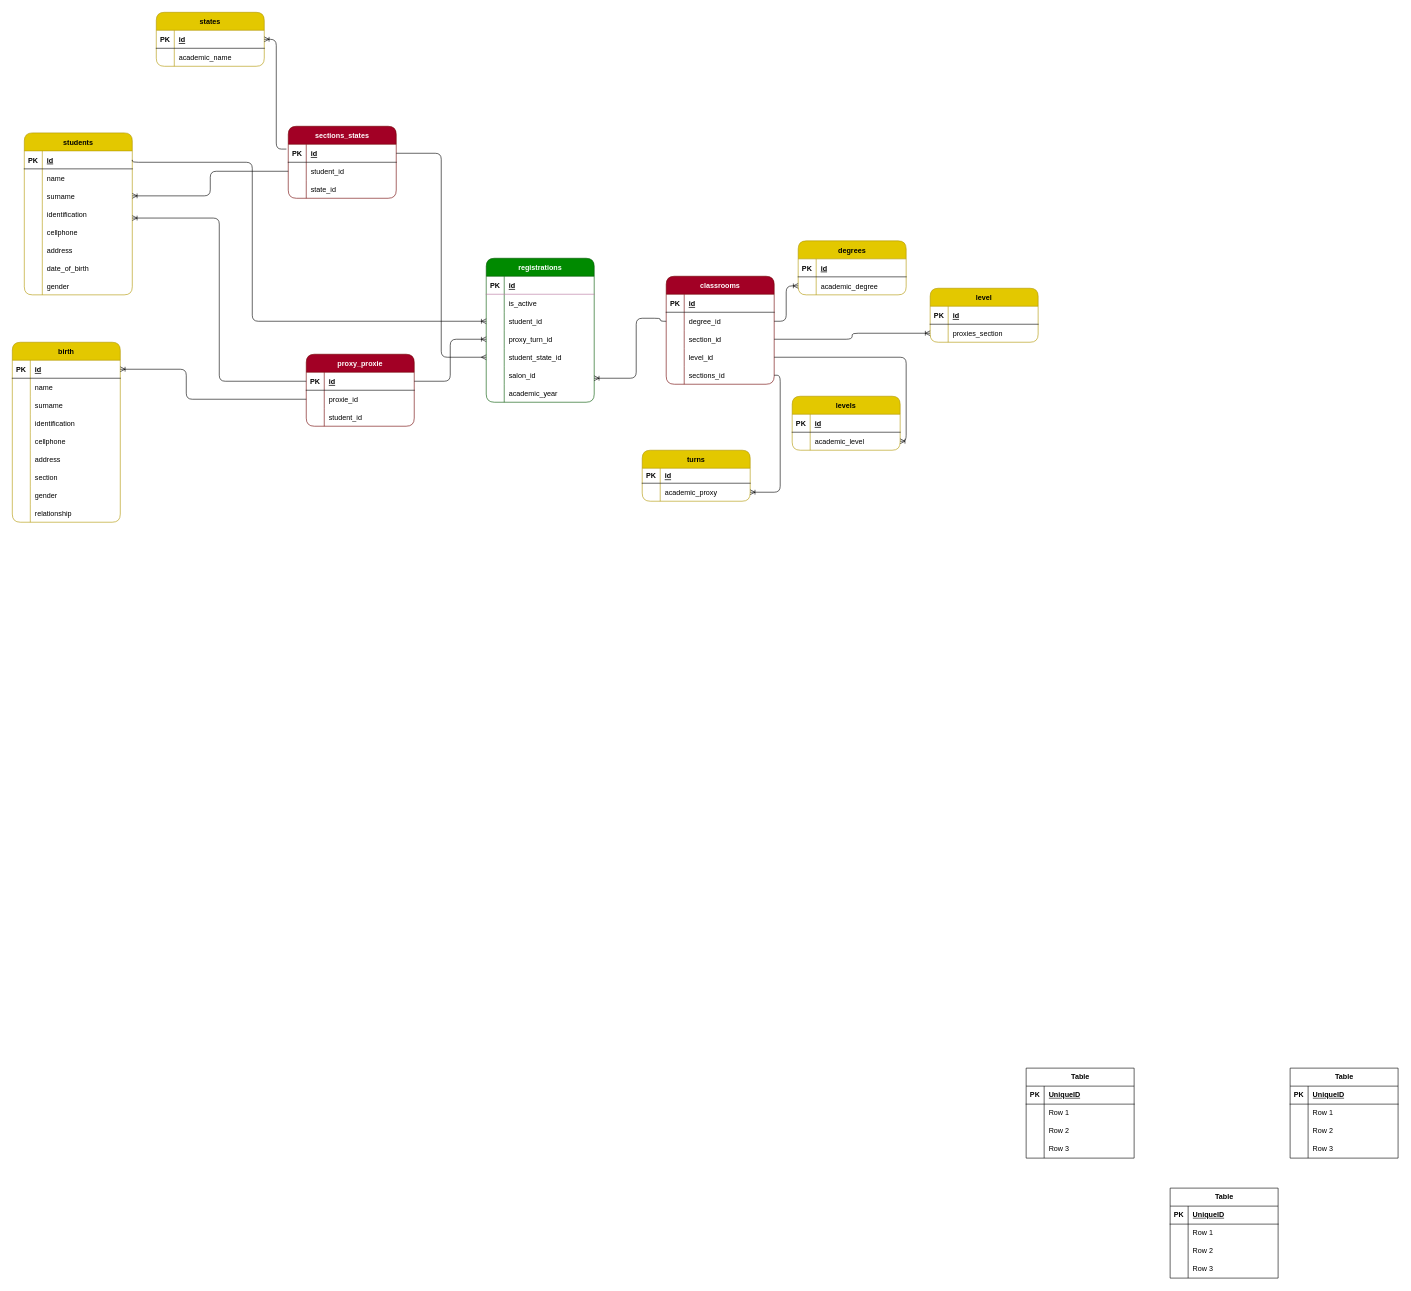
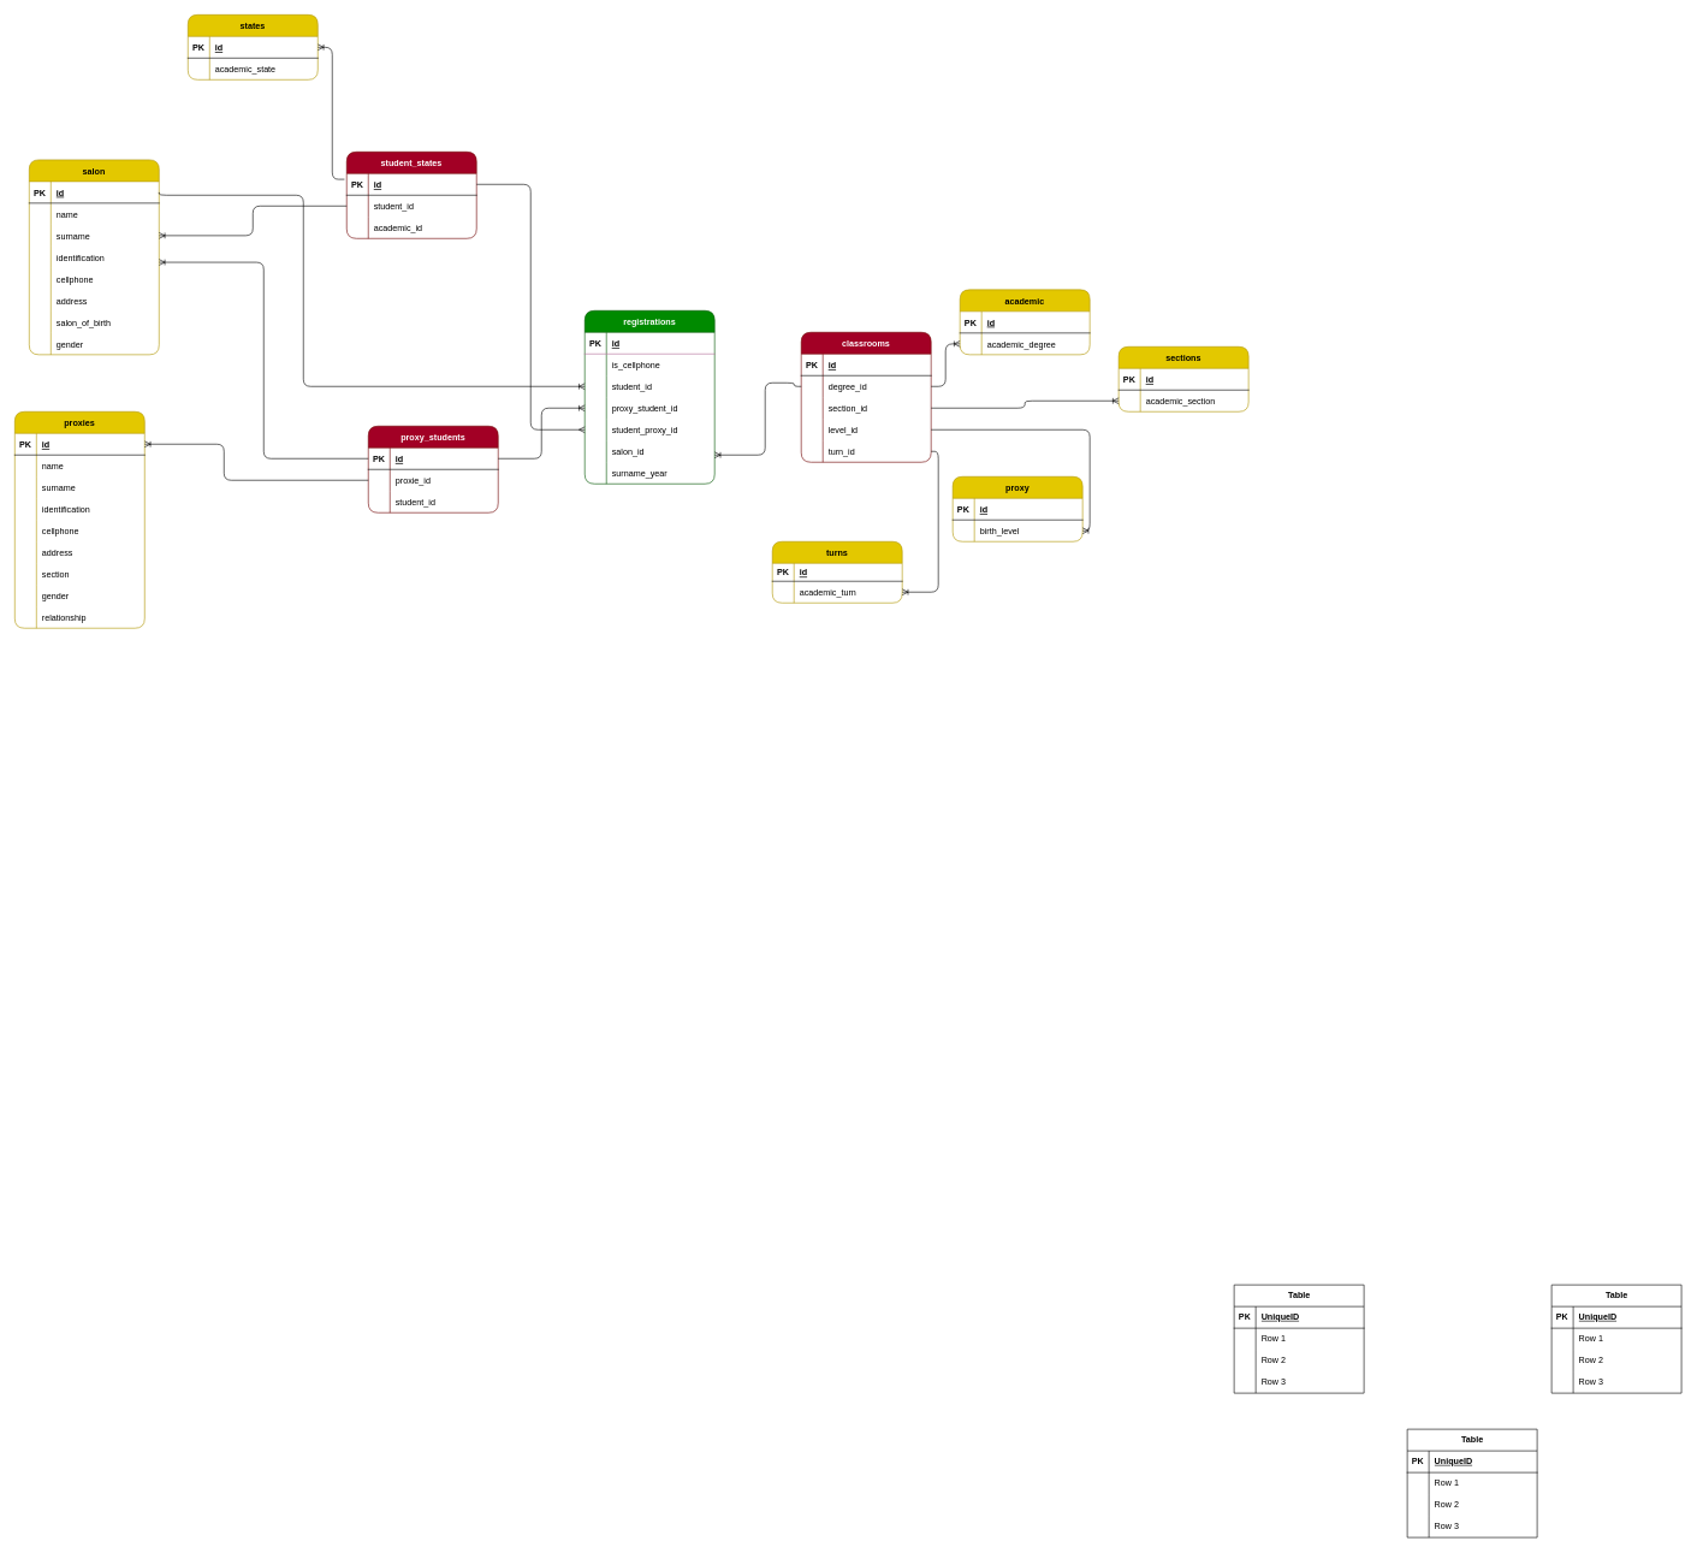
- <mxCell id="128" value="academic_name" style="shape=partialRectangle;connectable=0;fillColor=none;top=0;left=0;bottom=0;right=0;align=left;spacingLeft=6;overflow=hidden;rounded=1;" parent="126" vertex="1"><mxGeometry x="30" width="150" height="30" as="geometry"><mxRectangle width="150" height="30" as="alternateBounds" /></mxGeometry></mxCell>
+ <mxCell id="128" value="academic_state" style="shape=partialRectangle;connectable=0;fillColor=none;top=0;left=0;bottom=0;right=0;align=left;spacingLeft=6;overflow=hidden;rounded=1;" parent="126" vertex="1"><mxGeometry x="30" width="150" height="30" as="geometry"><mxRectangle width="150" height="30" as="alternateBounds" /></mxGeometry></mxCell>
- <mxCell id="141" value="sections_states" style="shape=table;startSize=30;container=1;collapsible=1;childLayout=tableLayout;fixedRows=1;rowLines=0;fontStyle=1;align=center;resizeLast=1;fillColor=#a20025;strokeColor=#6F0000;fontColor=#ffffff;rounded=1;" parent="1" vertex="1"><mxGeometry x="480" y="210" width="180" height="120" as="geometry" /></mxCell>
+ <mxCell id="141" value="student_states" style="shape=table;startSize=30;container=1;collapsible=1;childLayout=tableLayout;fixedRows=1;rowLines=0;fontStyle=1;align=center;resizeLast=1;fillColor=#a20025;strokeColor=#6F0000;fontColor=#ffffff;rounded=1;" parent="1" vertex="1"><mxGeometry x="480" y="210" width="180" height="120" as="geometry" /></mxCell>
- <mxCell id="41" value="students" style="shape=table;startSize=30;container=1;collapsible=1;childLayout=tableLayout;fixedRows=1;rowLines=0;fontStyle=1;align=center;resizeLast=1;rounded=1;fillColor=#e3c800;fontColor=#000000;strokeColor=#B09500;" parent="1" vertex="1"><mxGeometry x="40" y="221" width="180" height="270" as="geometry"><mxRectangle x="-680" y="855" width="70" height="30" as="alternateBounds" /></mxGeometry></mxCell>
+ <mxCell id="41" value="salon" style="shape=table;startSize=30;container=1;collapsible=1;childLayout=tableLayout;fixedRows=1;rowLines=0;fontStyle=1;align=center;resizeLast=1;rounded=1;fillColor=#e3c800;fontColor=#000000;strokeColor=#B09500;" parent="1" vertex="1"><mxGeometry x="40" y="221" width="180" height="270" as="geometry"><mxRectangle x="-680" y="855" width="70" height="30" as="alternateBounds" /></mxGeometry></mxCell>
- <mxCell id="150" value="state_id" style="shape=partialRectangle;connectable=0;fillColor=none;top=0;left=0;bottom=0;right=0;align=left;spacingLeft=6;overflow=hidden;rounded=1;" parent="148" vertex="1"><mxGeometry x="30" width="150" height="30" as="geometry"><mxRectangle width="150" height="30" as="alternateBounds" /></mxGeometry></mxCell>
+ <mxCell id="150" value="academic_id" style="shape=partialRectangle;connectable=0;fillColor=none;top=0;left=0;bottom=0;right=0;align=left;spacingLeft=6;overflow=hidden;rounded=1;" parent="148" vertex="1"><mxGeometry x="30" width="150" height="30" as="geometry"><mxRectangle width="150" height="30" as="alternateBounds" /></mxGeometry></mxCell>
- <mxCell id="94" value="degrees" style="shape=table;startSize=30;container=1;collapsible=1;childLayout=tableLayout;fixedRows=1;rowLines=0;fontStyle=1;align=center;resizeLast=1;fillColor=#e3c800;rounded=1;fontColor=#000000;strokeColor=#B09500;" parent="1" vertex="1"><mxGeometry x="1330" y="401" width="180" height="90" as="geometry" /></mxCell>
+ <mxCell id="94" value="academic" style="shape=table;startSize=30;container=1;collapsible=1;childLayout=tableLayout;fixedRows=1;rowLines=0;fontStyle=1;align=center;resizeLast=1;fillColor=#e3c800;rounded=1;fontColor=#000000;strokeColor=#B09500;" parent="1" vertex="1"><mxGeometry x="1330" y="401" width="180" height="90" as="geometry" /></mxCell>
- <mxCell id="62" value="date_of_birth" style="shape=partialRectangle;connectable=0;fillColor=none;top=0;left=0;bottom=0;right=0;align=left;spacingLeft=6;overflow=hidden;rounded=1;" parent="60" vertex="1"><mxGeometry x="30" width="150" height="30" as="geometry"><mxRectangle width="150" height="30" as="alternateBounds" /></mxGeometry></mxCell>
+ <mxCell id="62" value="salon_of_birth" style="shape=partialRectangle;connectable=0;fillColor=none;top=0;left=0;bottom=0;right=0;align=left;spacingLeft=6;overflow=hidden;rounded=1;" parent="60" vertex="1"><mxGeometry x="30" width="150" height="30" as="geometry"><mxRectangle width="150" height="30" as="alternateBounds" /></mxGeometry></mxCell>
- <mxCell id="115" value="level" style="shape=table;startSize=30;container=1;collapsible=1;childLayout=tableLayout;fixedRows=1;rowLines=0;fontStyle=1;align=center;resizeLast=1;fillColor=#e3c800;rounded=1;fontColor=#000000;strokeColor=#B09500;" parent="1" vertex="1"><mxGeometry x="1550" y="480" width="180" height="90" as="geometry" /></mxCell>
+ <mxCell id="115" value="sections" style="shape=table;startSize=30;container=1;collapsible=1;childLayout=tableLayout;fixedRows=1;rowLines=0;fontStyle=1;align=center;resizeLast=1;fillColor=#e3c800;rounded=1;fontColor=#000000;strokeColor=#B09500;" parent="1" vertex="1"><mxGeometry x="1550" y="480" width="180" height="90" as="geometry" /></mxCell>
- <mxCell id="159" value="is_active" style="shape=partialRectangle;connectable=0;fillColor=none;top=0;left=0;bottom=0;right=0;align=left;spacingLeft=6;overflow=hidden;strokeColor=#B5739D;rounded=1;" parent="157" vertex="1"><mxGeometry x="30" width="150" height="30" as="geometry"><mxRectangle width="150" height="30" as="alternateBounds" /></mxGeometry></mxCell>
+ <mxCell id="159" value="is_cellphone" style="shape=partialRectangle;connectable=0;fillColor=none;top=0;left=0;bottom=0;right=0;align=left;spacingLeft=6;overflow=hidden;strokeColor=#B5739D;rounded=1;" parent="157" vertex="1"><mxGeometry x="30" width="150" height="30" as="geometry"><mxRectangle width="150" height="30" as="alternateBounds" /></mxGeometry></mxCell>
- <mxCell id="121" value="proxies_section" style="shape=partialRectangle;connectable=0;fillColor=none;top=0;left=0;bottom=0;right=0;align=left;spacingLeft=6;overflow=hidden;rounded=1;" parent="119" vertex="1"><mxGeometry x="30" width="150" height="30" as="geometry"><mxRectangle width="150" height="30" as="alternateBounds" /></mxGeometry></mxCell>
+ <mxCell id="121" value="academic_section" style="shape=partialRectangle;connectable=0;fillColor=none;top=0;left=0;bottom=0;right=0;align=left;spacingLeft=6;overflow=hidden;rounded=1;" parent="119" vertex="1"><mxGeometry x="30" width="150" height="30" as="geometry"><mxRectangle width="150" height="30" as="alternateBounds" /></mxGeometry></mxCell>
- <mxCell id="165" value="proxy_turn_id" style="shape=partialRectangle;connectable=0;fillColor=none;top=0;left=0;bottom=0;right=0;align=left;spacingLeft=6;overflow=hidden;strokeColor=#B5739D;rounded=1;" parent="163" vertex="1"><mxGeometry x="30" width="150" height="30" as="geometry"><mxRectangle width="150" height="30" as="alternateBounds" /></mxGeometry></mxCell>
+ <mxCell id="165" value="proxy_student_id" style="shape=partialRectangle;connectable=0;fillColor=none;top=0;left=0;bottom=0;right=0;align=left;spacingLeft=6;overflow=hidden;strokeColor=#B5739D;rounded=1;" parent="163" vertex="1"><mxGeometry x="30" width="150" height="30" as="geometry"><mxRectangle width="150" height="30" as="alternateBounds" /></mxGeometry></mxCell>
- <mxCell id="66" value="birth" style="shape=table;startSize=30;container=1;collapsible=1;childLayout=tableLayout;fixedRows=1;rowLines=0;fontStyle=1;align=center;resizeLast=1;fillColor=#e3c800;rounded=1;fontColor=#000000;strokeColor=#B09500;" parent="1" vertex="1"><mxGeometry x="20" y="570" width="180" height="300" as="geometry"><mxRectangle x="-1610" y="500" width="70" height="30" as="alternateBounds" /></mxGeometry></mxCell>
+ <mxCell id="66" value="proxies" style="shape=table;startSize=30;container=1;collapsible=1;childLayout=tableLayout;fixedRows=1;rowLines=0;fontStyle=1;align=center;resizeLast=1;fillColor=#e3c800;rounded=1;fontColor=#000000;strokeColor=#B09500;" parent="1" vertex="1"><mxGeometry x="20" y="570" width="180" height="300" as="geometry"><mxRectangle x="-1610" y="500" width="70" height="30" as="alternateBounds" /></mxGeometry></mxCell>
- <mxCell id="168" value="student_state_id" style="shape=partialRectangle;connectable=0;fillColor=none;top=0;left=0;bottom=0;right=0;align=left;spacingLeft=6;overflow=hidden;strokeColor=#B5739D;rounded=1;" parent="166" vertex="1"><mxGeometry x="30" width="150" height="30" as="geometry"><mxRectangle width="150" height="30" as="alternateBounds" /></mxGeometry></mxCell>
+ <mxCell id="168" value="student_proxy_id" style="shape=partialRectangle;connectable=0;fillColor=none;top=0;left=0;bottom=0;right=0;align=left;spacingLeft=6;overflow=hidden;strokeColor=#B5739D;rounded=1;" parent="166" vertex="1"><mxGeometry x="30" width="150" height="30" as="geometry"><mxRectangle width="150" height="30" as="alternateBounds" /></mxGeometry></mxCell>
- <mxCell id="129" value="proxy_proxie" style="shape=table;startSize=30;container=1;collapsible=1;childLayout=tableLayout;fixedRows=1;rowLines=0;fontStyle=1;align=center;resizeLast=1;strokeColor=#6F0000;fillColor=#a20025;fontColor=#ffffff;rounded=1;" parent="1" vertex="1"><mxGeometry x="510" y="590" width="180" height="120" as="geometry" /></mxCell>
+ <mxCell id="129" value="proxy_students" style="shape=table;startSize=30;container=1;collapsible=1;childLayout=tableLayout;fixedRows=1;rowLines=0;fontStyle=1;align=center;resizeLast=1;strokeColor=#6F0000;fillColor=#a20025;fontColor=#ffffff;rounded=1;" parent="1" vertex="1"><mxGeometry x="510" y="590" width="180" height="120" as="geometry" /></mxCell>
- <mxCell id="192" value="sections_id" style="shape=partialRectangle;connectable=0;fillColor=none;top=0;left=0;bottom=0;right=0;align=left;spacingLeft=6;overflow=hidden;rounded=1;" vertex="1" parent="190"><mxGeometry x="30" width="150" height="30" as="geometry"><mxRectangle width="150" height="30" as="alternateBounds" /></mxGeometry></mxCell>
+ <mxCell id="192" value="turn_id" style="shape=partialRectangle;connectable=0;fillColor=none;top=0;left=0;bottom=0;right=0;align=left;spacingLeft=6;overflow=hidden;rounded=1;" vertex="1" parent="190"><mxGeometry x="30" width="150" height="30" as="geometry"><mxRectangle width="150" height="30" as="alternateBounds" /></mxGeometry></mxCell>
- <mxCell id="174" value="academic_year" style="shape=partialRectangle;connectable=0;fillColor=none;top=0;left=0;bottom=0;right=0;align=left;spacingLeft=6;overflow=hidden;strokeColor=#B5739D;rounded=1;" parent="172" vertex="1"><mxGeometry x="30" width="150" height="30" as="geometry"><mxRectangle width="150" height="30" as="alternateBounds" /></mxGeometry></mxCell>
+ <mxCell id="174" value="surname_year" style="shape=partialRectangle;connectable=0;fillColor=none;top=0;left=0;bottom=0;right=0;align=left;spacingLeft=6;overflow=hidden;strokeColor=#B5739D;rounded=1;" parent="172" vertex="1"><mxGeometry x="30" width="150" height="30" as="geometry"><mxRectangle width="150" height="30" as="alternateBounds" /></mxGeometry></mxCell>
- <mxCell id="101" value="levels" style="shape=table;startSize=30;container=1;collapsible=1;childLayout=tableLayout;fixedRows=1;rowLines=0;fontStyle=1;align=center;resizeLast=1;fillColor=#e3c800;rounded=1;fontColor=#000000;strokeColor=#B09500;" parent="1" vertex="1"><mxGeometry x="1320" y="660" width="180" height="90" as="geometry" /></mxCell>
+ <mxCell id="101" value="proxy" style="shape=table;startSize=30;container=1;collapsible=1;childLayout=tableLayout;fixedRows=1;rowLines=0;fontStyle=1;align=center;resizeLast=1;fillColor=#e3c800;rounded=1;fontColor=#000000;strokeColor=#B09500;" parent="1" vertex="1"><mxGeometry x="1320" y="660" width="180" height="90" as="geometry" /></mxCell>
- <mxCell id="107" value="academic_level" style="shape=partialRectangle;connectable=0;fillColor=none;top=0;left=0;bottom=0;right=0;align=left;spacingLeft=6;overflow=hidden;rounded=1;" parent="105" vertex="1"><mxGeometry x="30" width="150" height="30" as="geometry"><mxRectangle width="150" height="30" as="alternateBounds" /></mxGeometry></mxCell>
+ <mxCell id="107" value="birth_level" style="shape=partialRectangle;connectable=0;fillColor=none;top=0;left=0;bottom=0;right=0;align=left;spacingLeft=6;overflow=hidden;rounded=1;" parent="105" vertex="1"><mxGeometry x="30" width="150" height="30" as="geometry"><mxRectangle width="150" height="30" as="alternateBounds" /></mxGeometry></mxCell>
- <mxCell id="114" value="academic_proxy" style="shape=partialRectangle;connectable=0;fillColor=none;top=0;left=0;bottom=0;right=0;align=left;spacingLeft=6;overflow=hidden;rounded=1;" parent="112" vertex="1"><mxGeometry x="30" width="150" height="30" as="geometry"><mxRectangle width="150" height="30" as="alternateBounds" /></mxGeometry></mxCell>
+ <mxCell id="114" value="academic_turn" style="shape=partialRectangle;connectable=0;fillColor=none;top=0;left=0;bottom=0;right=0;align=left;spacingLeft=6;overflow=hidden;rounded=1;" parent="112" vertex="1"><mxGeometry x="30" width="150" height="30" as="geometry"><mxRectangle width="150" height="30" as="alternateBounds" /></mxGeometry></mxCell>
